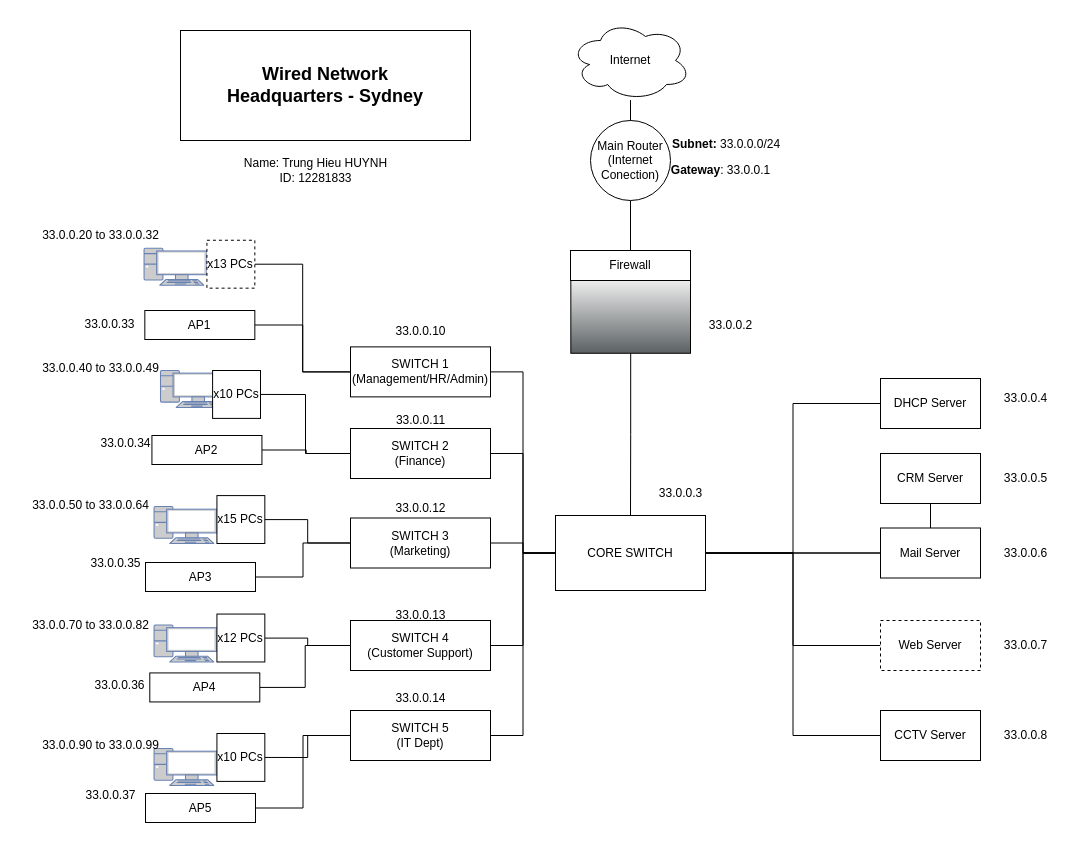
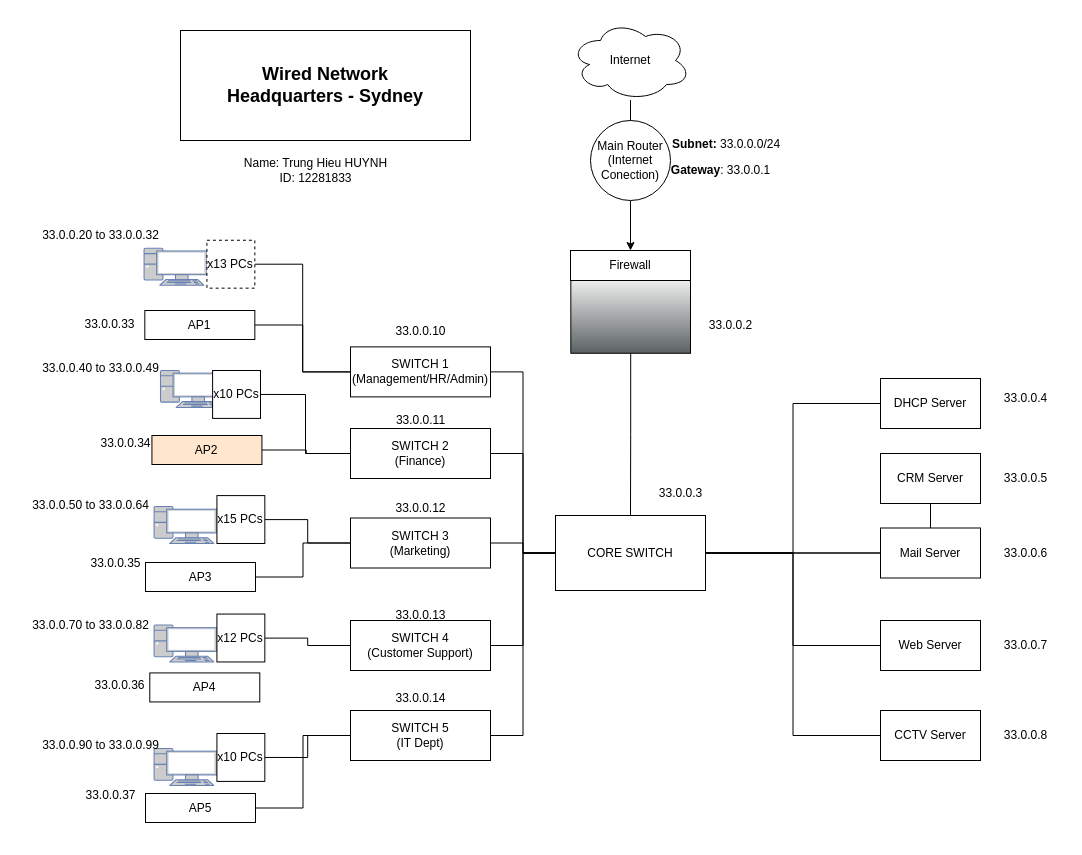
- <mxCell id="4" style="rounded=0;orthogonalLoop=1;jettySize=auto;html=1;entryX=0.5;entryY=0;entryDx=0;entryDy=0;endArrow=none;startFill=0;" parent="1" source="5" target="8" edge="1"><mxGeometry relative="1" as="geometry" /></mxCell>
+ <mxCell id="4" style="rounded=0;orthogonalLoop=1;jettySize=auto;html=1;entryX=0.5;entryY=0;entryDx=0;entryDy=0;endArrow=classic;startFill=0;" parent="1" source="5" target="8" edge="1"><mxGeometry relative="1" as="geometry" /></mxCell>
- <mxCell id="65" value="AP2" style="rounded=0;whiteSpace=wrap;html=1;" parent="63" vertex="1"><mxGeometry x="-8.571" y="65.005" width="110" height="29" as="geometry" /></mxCell>
+ <mxCell id="65" value="AP2" style="rounded=0;whiteSpace=wrap;html=1;fillColor=#ffe6cc;" parent="63" vertex="1"><mxGeometry x="-8.571" y="65.005" width="110" height="29" as="geometry" /></mxCell>
- <mxCell id="27" value="Web Server" style="rounded=0;whiteSpace=wrap;html=1;dashed=1;" parent="1" vertex="1"><mxGeometry x="880" y="620" width="100" height="50" as="geometry" /></mxCell>
+ <mxCell id="27" value="Web Server" style="rounded=0;whiteSpace=wrap;html=1;" parent="1" vertex="1"><mxGeometry x="880" y="620" width="100" height="50" as="geometry" /></mxCell>
- <mxCell id="49" style="edgeStyle=orthogonalEdgeStyle;rounded=0;orthogonalLoop=1;jettySize=auto;html=1;entryX=1;entryY=0.5;entryDx=0;entryDy=0;endArrow=none;startFill=0;" parent="1" source="50" target="76" edge="1"><mxGeometry relative="1" as="geometry" /></mxCell>
